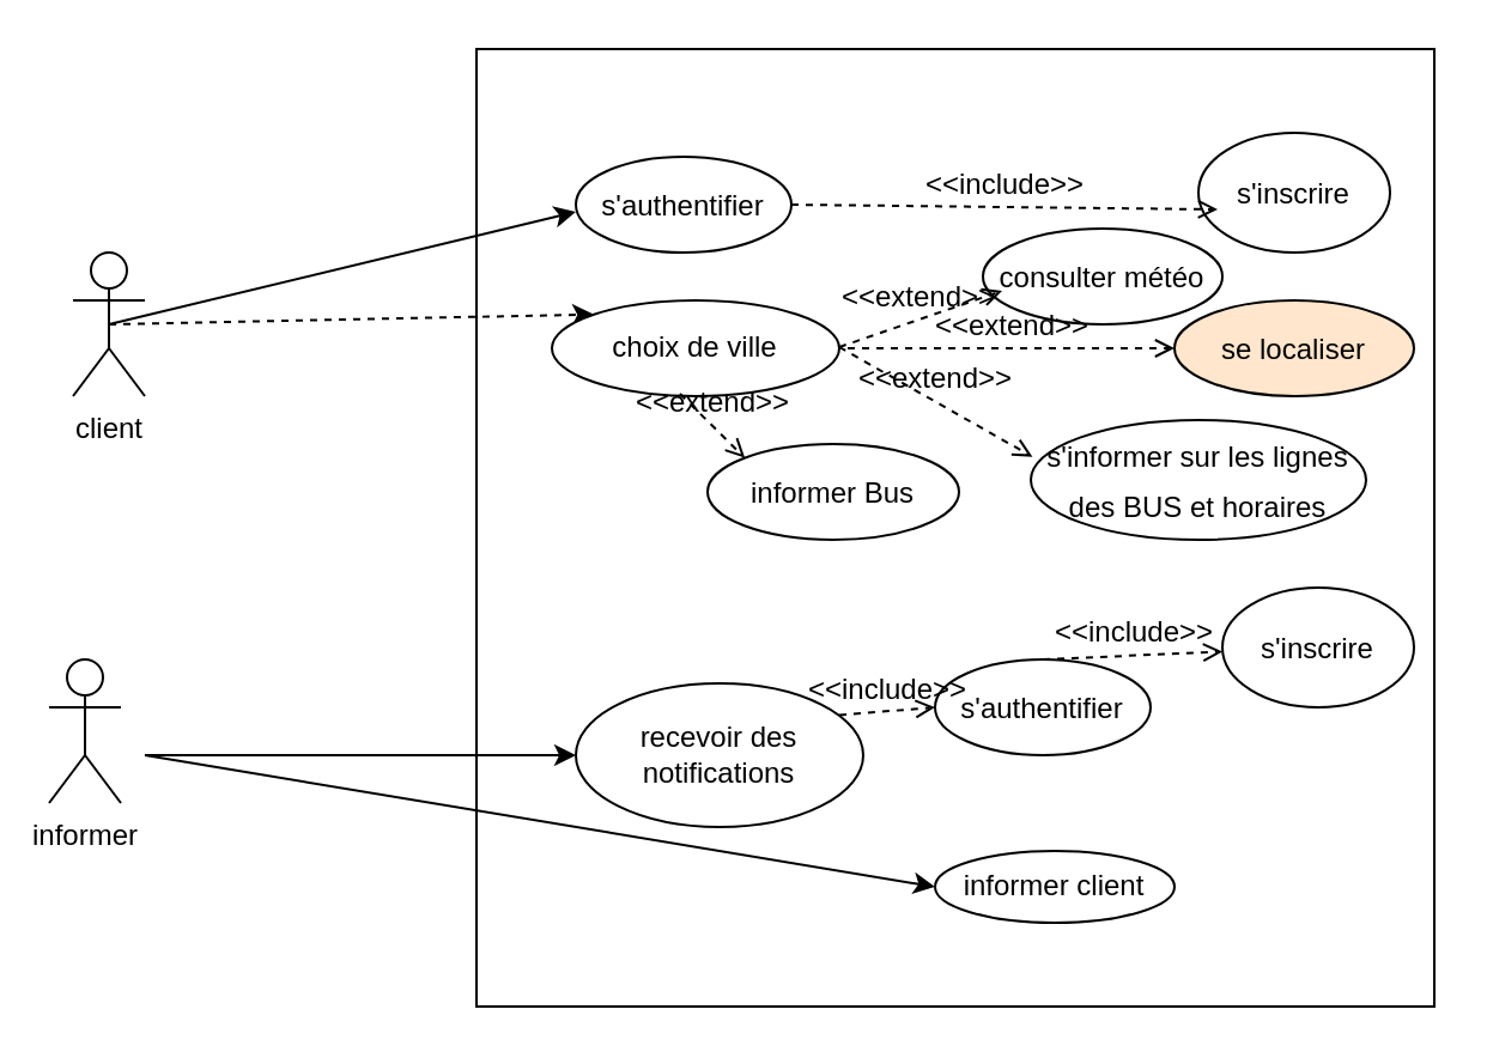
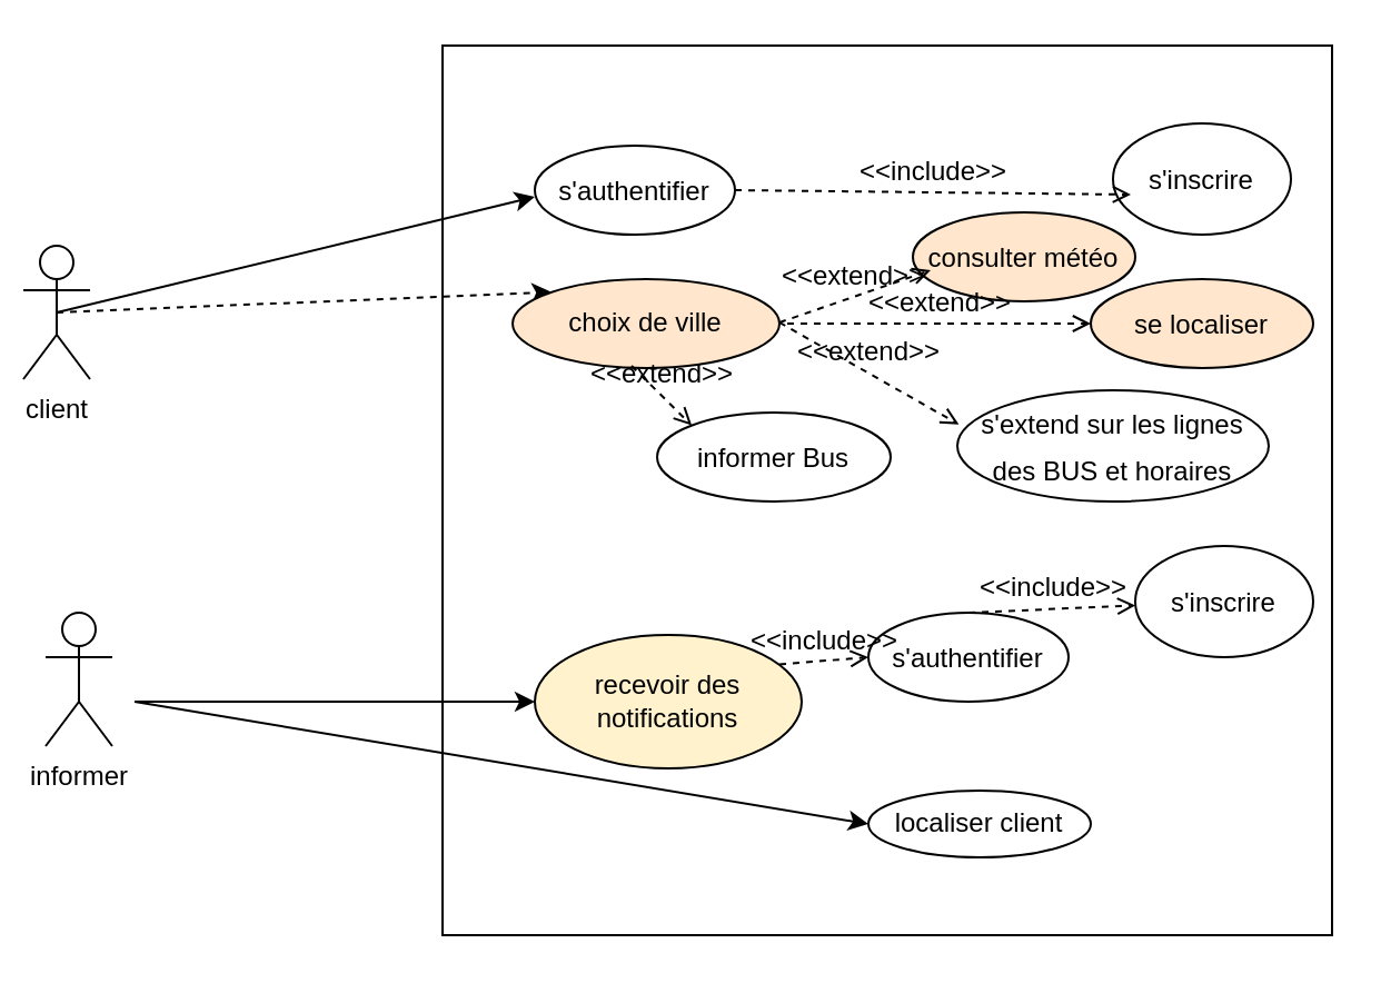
- <mxCell id="11" value="&lt;font style=&quot;font-size: 12px&quot;&gt;consulter météo&lt;/font&gt;" style="ellipse;whiteSpace=wrap;html=1;fontSize=17;" vertex="1" parent="1"><mxGeometry x="410" y="95" width="100" height="40" as="geometry" /></mxCell>
+ <mxCell id="11" value="&lt;font style=&quot;font-size: 12px&quot;&gt;consulter météo&lt;/font&gt;" style="ellipse;whiteSpace=wrap;html=1;fontSize=17;fillColor=#ffe6cc;" vertex="1" parent="1"><mxGeometry x="410" y="95" width="100" height="40" as="geometry" /></mxCell>
- <mxCell id="2" value="client" style="shape=umlActor;verticalLabelPosition=bottom;verticalAlign=top;html=1;outlineConnect=0;" vertex="1" parent="1"><mxGeometry x="30" y="105" width="30" height="60" as="geometry" /></mxCell>
+ <mxCell id="2" value="client" style="shape=umlActor;verticalLabelPosition=bottom;verticalAlign=top;html=1;outlineConnect=0;" vertex="1" parent="1"><mxGeometry x="10" y="110" width="30" height="60" as="geometry" /></mxCell>
- <mxCell id="21" value="choix de ville" style="ellipse;whiteSpace=wrap;html=1;fontSize=12;" vertex="1" parent="1"><mxGeometry x="230" y="125" width="120" height="40" as="geometry" /></mxCell>
+ <mxCell id="21" value="choix de ville" style="ellipse;whiteSpace=wrap;html=1;fontSize=12;fillColor=#ffe6cc;" vertex="1" parent="1"><mxGeometry x="230" y="125" width="120" height="40" as="geometry" /></mxCell>
- <mxCell id="13" value="&lt;font style=&quot;font-size: 12px&quot;&gt;s'informer sur les lignes des BUS et horaires&lt;/font&gt;" style="ellipse;whiteSpace=wrap;html=1;fontSize=17;" vertex="1" parent="1"><mxGeometry x="430" y="175" width="140" height="50" as="geometry" /></mxCell>
+ <mxCell id="13" value="&lt;font style=&quot;font-size: 12px&quot;&gt;s'extend sur les lignes des BUS et horaires&lt;/font&gt;" style="ellipse;whiteSpace=wrap;html=1;fontSize=17;" vertex="1" parent="1"><mxGeometry x="430" y="175" width="140" height="50" as="geometry" /></mxCell>
- <mxCell id="20" value="recevoir des notifications" style="ellipse;whiteSpace=wrap;html=1;fontSize=12;" vertex="1" parent="1"><mxGeometry x="240" y="285" width="120" height="60" as="geometry" /></mxCell>
+ <mxCell id="20" value="recevoir des notifications" style="ellipse;whiteSpace=wrap;html=1;fontSize=12;fillColor=#fff2cc;" vertex="1" parent="1"><mxGeometry x="240" y="285" width="120" height="60" as="geometry" /></mxCell>
- <mxCell id="19" value="informer client" style="ellipse;whiteSpace=wrap;html=1;fontSize=12;" vertex="1" parent="1"><mxGeometry x="390" y="355" width="100" height="30" as="geometry" /></mxCell>
+ <mxCell id="19" value="localiser client" style="ellipse;whiteSpace=wrap;html=1;fontSize=12;" vertex="1" parent="1"><mxGeometry x="390" y="355" width="100" height="30" as="geometry" /></mxCell>
